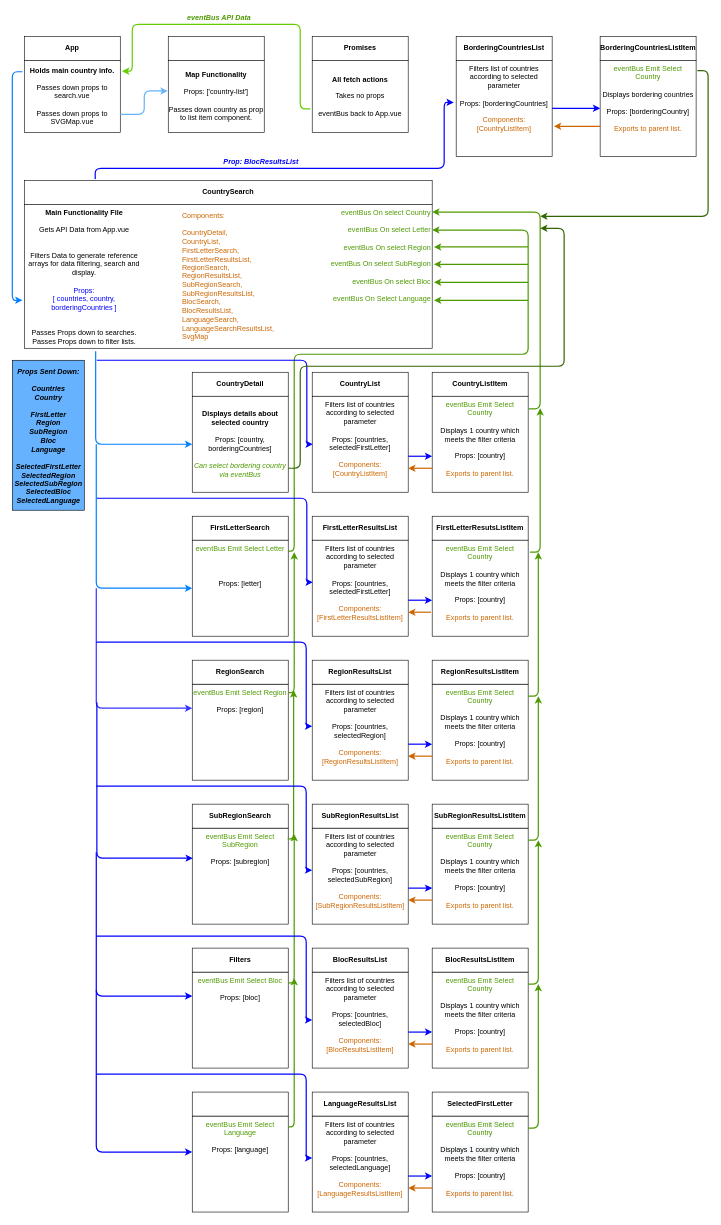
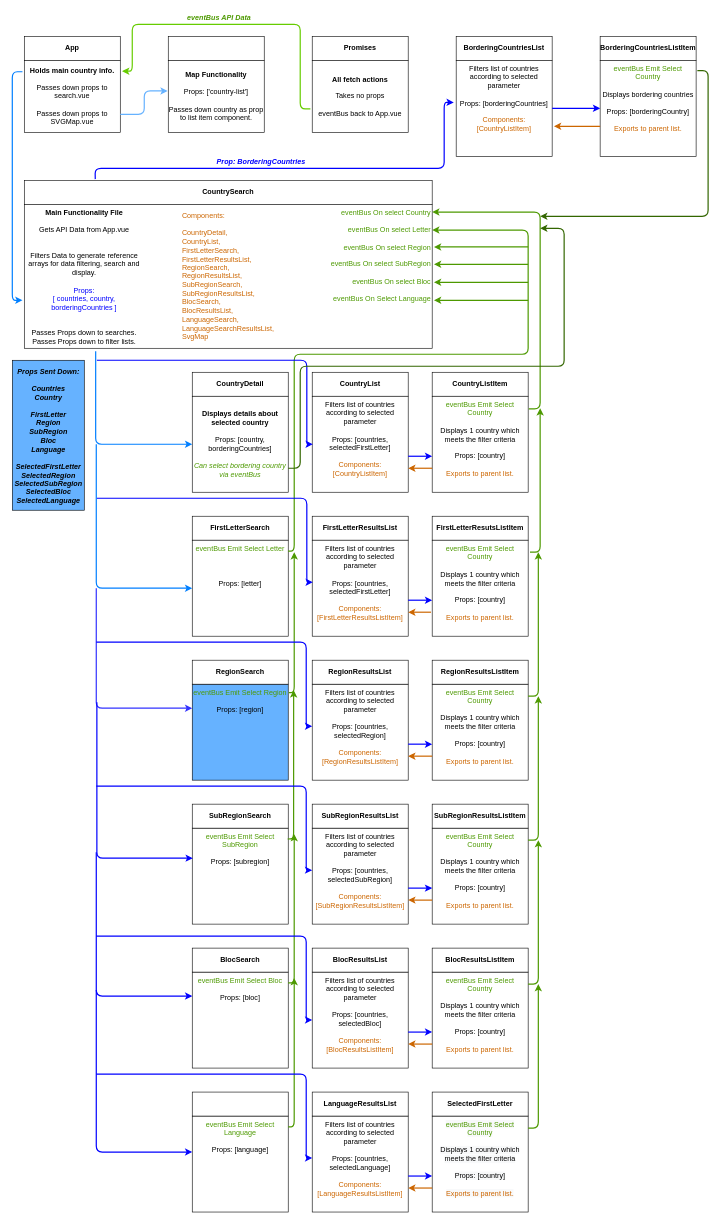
- <mxCell id="128" value="&lt;i&gt;&lt;b&gt;&lt;font color=&quot;#0000ff&quot;&gt;Prop: BlocResultsList&lt;br&gt;&lt;/font&gt;&lt;/b&gt;&lt;/i&gt;" style="text;html=1;strokeColor=none;fillColor=none;align=center;verticalAlign=middle;whiteSpace=wrap;rounded=0;fontColor=#000000;" vertex="1" parent="1"><mxGeometry x="350" y="260" width="170" height="20" as="geometry" /></mxCell>
+ <mxCell id="128" value="&lt;i&gt;&lt;b&gt;&lt;font color=&quot;#0000ff&quot;&gt;Prop: BorderingCountries&lt;br&gt;&lt;/font&gt;&lt;/b&gt;&lt;/i&gt;" style="text;html=1;strokeColor=none;fillColor=none;align=center;verticalAlign=middle;whiteSpace=wrap;rounded=0;fontColor=#000000;" vertex="1" parent="1"><mxGeometry x="350" y="260" width="170" height="20" as="geometry" /></mxCell>
- <mxCell id="30" value="&lt;span style=&quot;color: rgb(77 , 153 , 0)&quot;&gt;eventBus Emit Select Region&lt;br&gt;&lt;br&gt;&lt;/span&gt;Props: [region]" style="rounded=0;whiteSpace=wrap;html=1;verticalAlign=top;" parent="1" vertex="1"><mxGeometry x="320" y="1140" width="160" height="160" as="geometry" /></mxCell>
+ <mxCell id="30" value="&lt;span style=&quot;color: rgb(77 , 153 , 0)&quot;&gt;eventBus Emit Select Region&lt;br&gt;&lt;br&gt;&lt;/span&gt;Props: [region]" style="rounded=0;whiteSpace=wrap;html=1;verticalAlign=top;fillColor=#66b2ff;" parent="1" vertex="1"><mxGeometry x="320" y="1140" width="160" height="160" as="geometry" /></mxCell>
- <mxCell id="54" value="Filters" style="text;html=1;strokeColor=none;fillColor=none;align=center;verticalAlign=middle;whiteSpace=wrap;rounded=0;fontStyle=1" parent="1" vertex="1"><mxGeometry x="320" y="1580" width="160" height="40" as="geometry" /></mxCell>
+ <mxCell id="54" value="BlocSearch" style="text;html=1;strokeColor=none;fillColor=none;align=center;verticalAlign=middle;whiteSpace=wrap;rounded=0;fontStyle=1" parent="1" vertex="1"><mxGeometry x="320" y="1580" width="160" height="40" as="geometry" /></mxCell>
